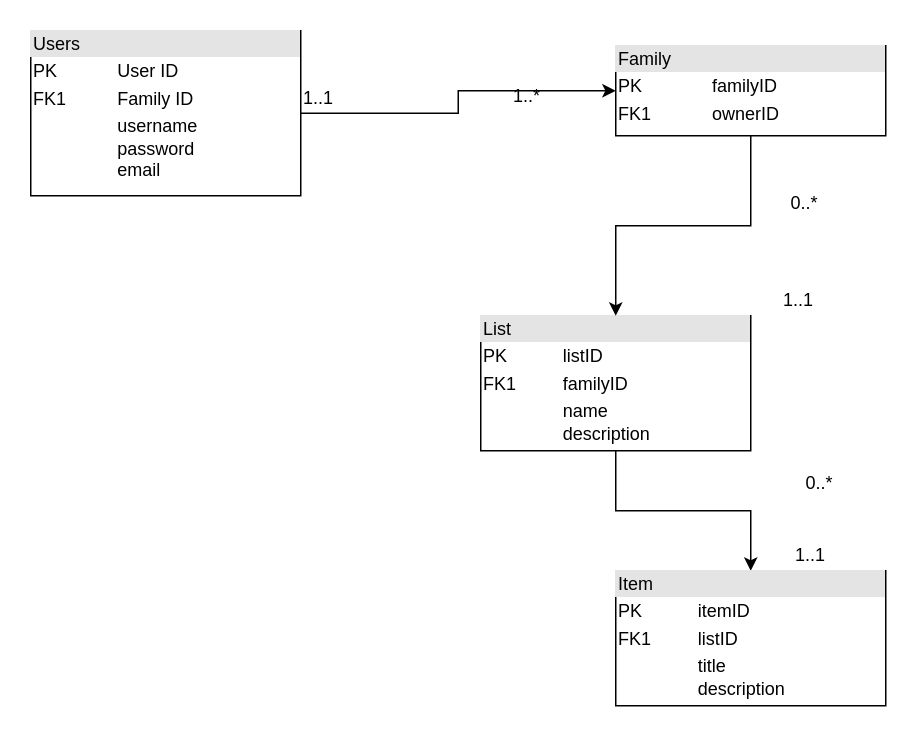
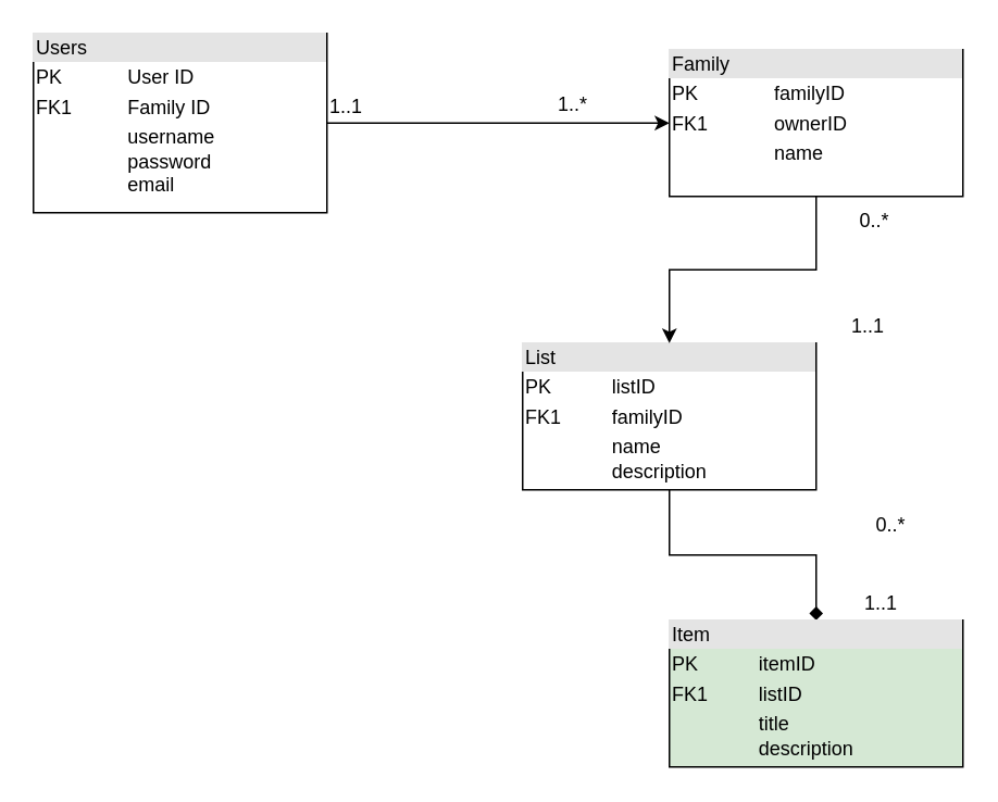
- <mxCell id="7" value="&lt;div style=&quot;box-sizing: border-box ; width: 100% ; background: #e4e4e4 ; padding: 2px&quot;&gt;Family&lt;br&gt;&lt;/div&gt;&lt;table style=&quot;width: 100% ; font-size: 1em&quot; cellspacing=&quot;0&quot; cellpadding=&quot;2&quot;&gt;&lt;tbody&gt;&lt;tr&gt;&lt;td&gt;PK&lt;/td&gt;&lt;td&gt;familyID&lt;br&gt;&lt;/td&gt;&lt;/tr&gt;&lt;tr&gt;&lt;td&gt;FK1&lt;/td&gt;&lt;td&gt;ownerID&lt;br&gt;&lt;/td&gt;&lt;/tr&gt;&lt;tr&gt;&lt;td&gt;&lt;br&gt;&lt;/td&gt;&lt;td&gt;name&lt;/td&gt;&lt;/tr&gt;&lt;/tbody&gt;&lt;/table&gt;" style="verticalAlign=top;align=left;overflow=fill;html=1;" vertex="1" parent="1"><mxGeometry x="410" y="30" width="180" height="60" as="geometry" /></mxCell>
+ <mxCell id="7" value="&lt;div style=&quot;box-sizing: border-box ; width: 100% ; background: #e4e4e4 ; padding: 2px&quot;&gt;Family&lt;br&gt;&lt;/div&gt;&lt;table style=&quot;width: 100% ; font-size: 1em&quot; cellspacing=&quot;0&quot; cellpadding=&quot;2&quot;&gt;&lt;tbody&gt;&lt;tr&gt;&lt;td&gt;PK&lt;/td&gt;&lt;td&gt;familyID&lt;br&gt;&lt;/td&gt;&lt;/tr&gt;&lt;tr&gt;&lt;td&gt;FK1&lt;/td&gt;&lt;td&gt;ownerID&lt;br&gt;&lt;/td&gt;&lt;/tr&gt;&lt;tr&gt;&lt;td&gt;&lt;br&gt;&lt;/td&gt;&lt;td&gt;name&lt;/td&gt;&lt;/tr&gt;&lt;/tbody&gt;&lt;/table&gt;" style="verticalAlign=top;align=left;overflow=fill;html=1;" vertex="1" parent="1"><mxGeometry x="410" y="30" width="180" height="90" as="geometry" /></mxCell>
- <mxCell id="4" style="edgeStyle=orthogonalEdgeStyle;rounded=0;orthogonalLoop=1;jettySize=auto;html=1;entryX=0.5;entryY=0;entryDx=0;entryDy=0;" edge="1" parent="1" source="5" target="8"><mxGeometry relative="1" as="geometry" /></mxCell>
+ <mxCell id="4" style="edgeStyle=orthogonalEdgeStyle;rounded=0;orthogonalLoop=1;jettySize=auto;html=1;entryX=0.5;entryY=0;entryDx=0;entryDy=0;endArrow=diamond;" edge="1" parent="1" source="5" target="8"><mxGeometry relative="1" as="geometry" /></mxCell>
- <mxCell id="8" value="&lt;div style=&quot;box-sizing: border-box ; width: 100% ; background: #e4e4e4 ; padding: 2px&quot;&gt;Item&lt;br&gt;&lt;/div&gt;&lt;table style=&quot;width: 100% ; font-size: 1em&quot; cellspacing=&quot;0&quot; cellpadding=&quot;2&quot;&gt;&lt;tbody&gt;&lt;tr&gt;&lt;td&gt;PK&lt;/td&gt;&lt;td&gt;itemID&lt;/td&gt;&lt;/tr&gt;&lt;tr&gt;&lt;td&gt;FK1&lt;/td&gt;&lt;td&gt;listID&lt;/td&gt;&lt;/tr&gt;&lt;tr&gt;&lt;td&gt;&lt;br&gt;&lt;/td&gt;&lt;td&gt;title&lt;br&gt;description&lt;br&gt;&lt;/td&gt;&lt;/tr&gt;&lt;/tbody&gt;&lt;/table&gt;" style="verticalAlign=top;align=left;overflow=fill;html=1;" vertex="1" parent="1"><mxGeometry x="410" y="380" width="180" height="90" as="geometry" /></mxCell>
+ <mxCell id="8" value="&lt;div style=&quot;box-sizing: border-box ; width: 100% ; background: #e4e4e4 ; padding: 2px&quot;&gt;Item&lt;br&gt;&lt;/div&gt;&lt;table style=&quot;width: 100% ; font-size: 1em&quot; cellspacing=&quot;0&quot; cellpadding=&quot;2&quot;&gt;&lt;tbody&gt;&lt;tr&gt;&lt;td&gt;PK&lt;/td&gt;&lt;td&gt;itemID&lt;/td&gt;&lt;/tr&gt;&lt;tr&gt;&lt;td&gt;FK1&lt;/td&gt;&lt;td&gt;listID&lt;/td&gt;&lt;/tr&gt;&lt;tr&gt;&lt;td&gt;&lt;br&gt;&lt;/td&gt;&lt;td&gt;title&lt;br&gt;description&lt;br&gt;&lt;/td&gt;&lt;/tr&gt;&lt;/tbody&gt;&lt;/table&gt;" style="verticalAlign=top;align=left;overflow=fill;html=1;fillColor=#d5e8d4;" vertex="1" parent="1"><mxGeometry x="410" y="380" width="180" height="90" as="geometry" /></mxCell>
